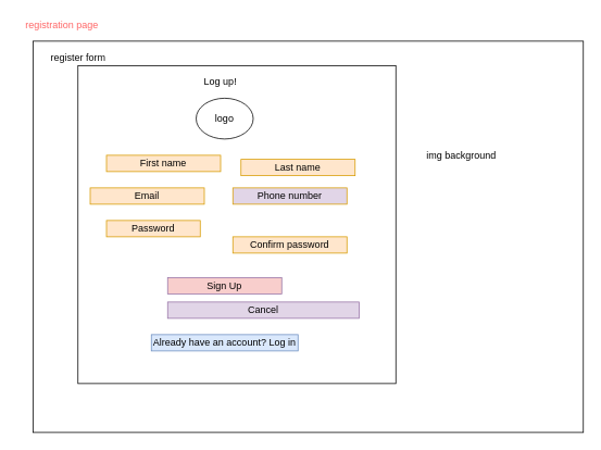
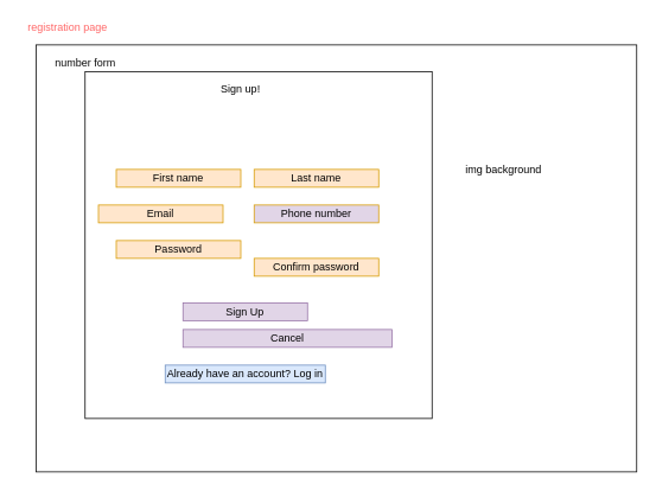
- <mxCell id="10" value="&lt;font color=&quot;#0a0a0a&quot;&gt;register form&lt;/font&gt;" style="text;html=1;align=center;verticalAlign=middle;resizable=0;points=[];autosize=1;strokeColor=none;fontColor=#D9D9D9;" parent="1" vertex="1"><mxGeometry x="55" y="60" width="80" height="20" as="geometry" /></mxCell>
+ <mxCell id="10" value="&lt;font color=&quot;#0a0a0a&quot;&gt;number form&lt;/font&gt;" style="text;html=1;align=center;verticalAlign=middle;resizable=0;points=[];autosize=1;strokeColor=none;fontColor=#D9D9D9;" parent="1" vertex="1"><mxGeometry x="55" y="60" width="80" height="20" as="geometry" /></mxCell>
- <mxCell id="5" value="Log up!" style="text;html=1;strokeColor=none;fillColor=none;align=center;verticalAlign=middle;whiteSpace=wrap;rounded=0;" parent="1" vertex="1"><mxGeometry x="105" y="90" width="330" height="20" as="geometry" /></mxCell>
+ <mxCell id="5" value="Sign up!" style="text;html=1;strokeColor=none;fillColor=none;align=center;verticalAlign=middle;whiteSpace=wrap;rounded=0;" parent="1" vertex="1"><mxGeometry x="105" y="90" width="330" height="20" as="geometry" /></mxCell>
- <mxCell id="15" value="logo" style="ellipse;whiteSpace=wrap;html=1;" vertex="1" parent="1"><mxGeometry x="240" y="120" width="70" height="50" as="geometry" /></mxCell>
- <mxCell id="6" value="Last name" style="rounded=0;whiteSpace=wrap;html=1;fillColor=#ffe6cc;strokeColor=#d79b00;" parent="1" vertex="1"><mxGeometry x="295" y="195" width="140" height="20" as="geometry" /></mxCell>
+ <mxCell id="6" value="Last name" style="rounded=0;whiteSpace=wrap;html=1;fillColor=#ffe6cc;strokeColor=#d79b00;" parent="1" vertex="1"><mxGeometry x="285" y="190" width="140" height="20" as="geometry" /></mxCell>
- <mxCell id="7" value="Password" style="rounded=0;whiteSpace=wrap;html=1;fillColor=#ffe6cc;strokeColor=#d79b00;" parent="1" vertex="1"><mxGeometry x="130" y="270" width="115" height="20" as="geometry" /></mxCell>
+ <mxCell id="7" value="Password" style="rounded=0;whiteSpace=wrap;html=1;fillColor=#ffe6cc;strokeColor=#d79b00;" parent="1" vertex="1"><mxGeometry x="130" y="270" width="140" height="20" as="geometry" /></mxCell>
- <mxCell id="9" value="Sign Up" style="rounded=0;whiteSpace=wrap;html=1;fillColor=#f8cecc;strokeColor=#9673a6;" parent="1" vertex="1"><mxGeometry x="205" y="340" width="140" height="20" as="geometry" /></mxCell>
+ <mxCell id="9" value="Sign Up" style="rounded=0;whiteSpace=wrap;html=1;fillColor=#e1d5e7;strokeColor=#9673a6;" parent="1" vertex="1"><mxGeometry x="205" y="340" width="140" height="20" as="geometry" /></mxCell>
